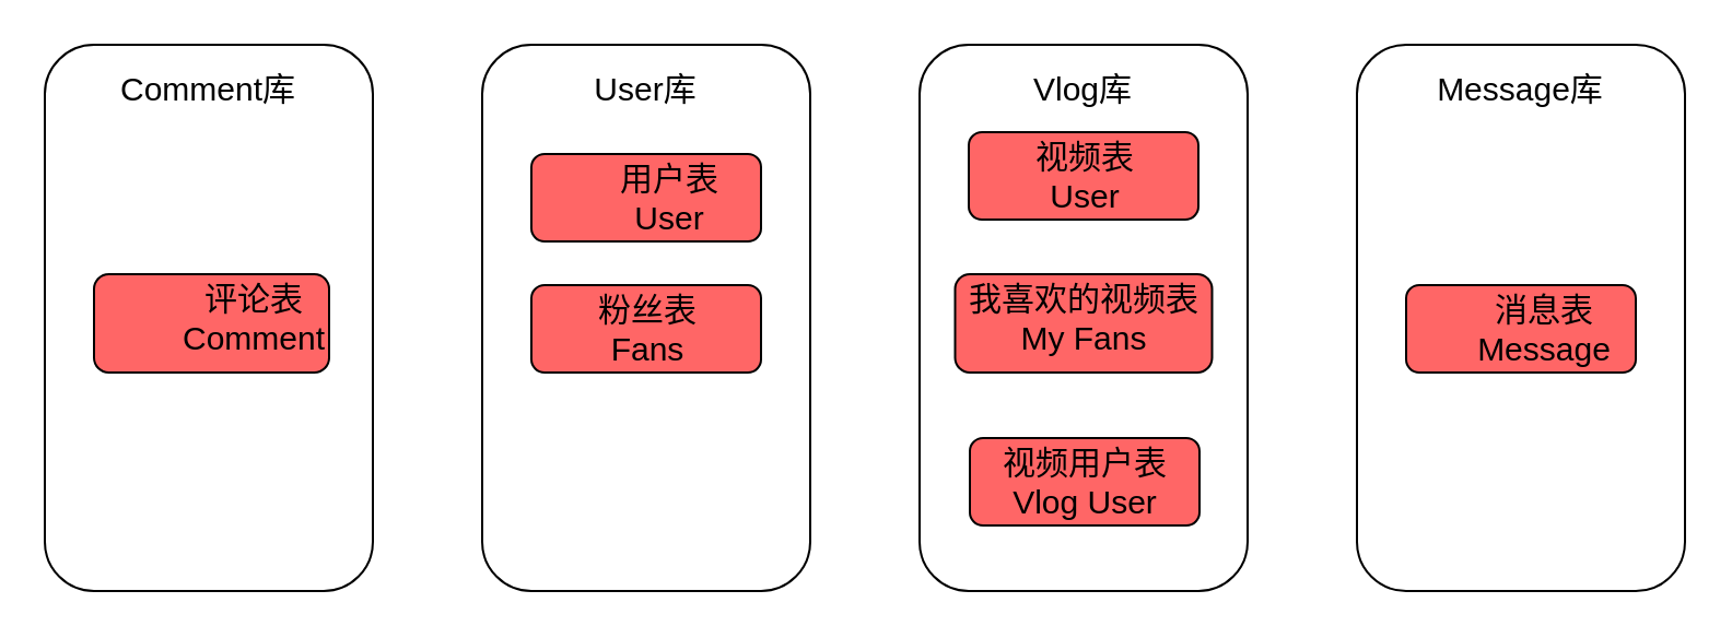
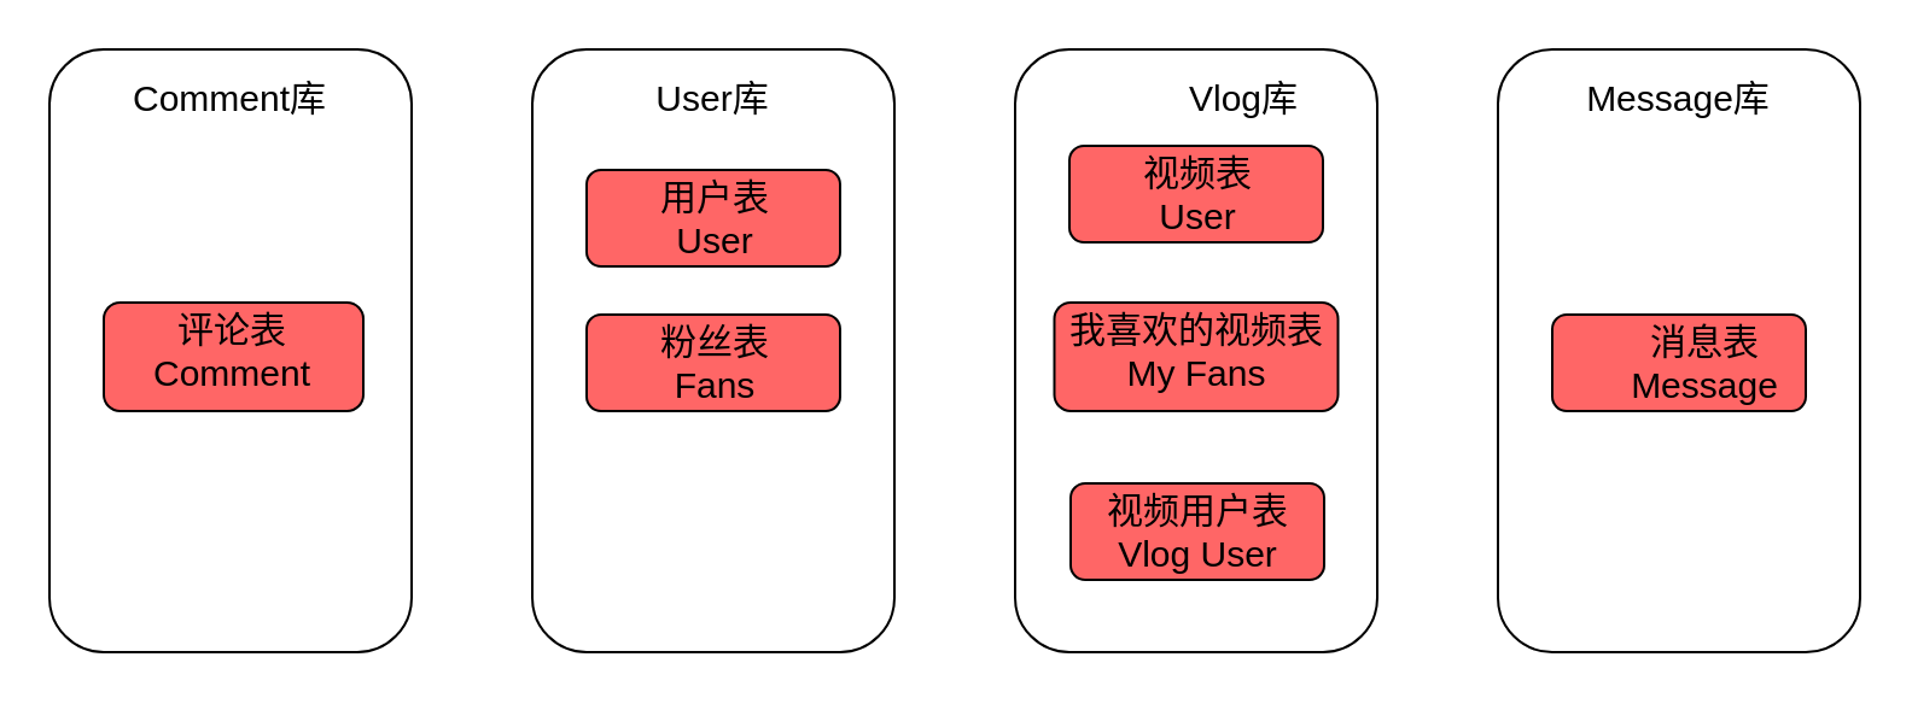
- <mxCell id="7" value="&lt;font color=&quot;#000000&quot;&gt;Vlog库&lt;/font&gt;" style="text;html=1;strokeColor=none;fillColor=none;align=center;verticalAlign=middle;whiteSpace=wrap;rounded=0;fontColor=#FFFFFF;fontSize=15;" parent="1" vertex="1"><mxGeometry x="445" y="30" width="100" height="20" as="geometry" /></mxCell>
+ <mxCell id="7" value="&lt;font color=&quot;#000000&quot;&gt;Vlog库&lt;/font&gt;" style="text;html=1;strokeColor=none;fillColor=none;align=center;verticalAlign=middle;whiteSpace=wrap;rounded=0;fontColor=#FFFFFF;fontSize=15;" parent="1" vertex="1"><mxGeometry x="465" y="30" width="100" height="20" as="geometry" /></mxCell>
- <mxCell id="11" value="用户表&lt;br&gt;User" style="text;html=1;strokeColor=none;fillColor=none;align=center;verticalAlign=middle;whiteSpace=wrap;rounded=0;fontSize=15;fontColor=#000000;" parent="1" vertex="1"><mxGeometry x="275.5" y="75" width="60" height="30" as="geometry" /></mxCell>
+ <mxCell id="11" value="用户表&lt;br&gt;User" style="text;html=1;strokeColor=none;fillColor=none;align=center;verticalAlign=middle;whiteSpace=wrap;rounded=0;fontSize=15;fontColor=#000000;" parent="1" vertex="1"><mxGeometry x="265.5" y="75" width="60" height="30" as="geometry" /></mxCell>
- <mxCell id="9" value="评论表&lt;br&gt;Comment" style="text;html=1;strokeColor=none;fillColor=none;align=center;verticalAlign=middle;whiteSpace=wrap;rounded=0;fontSize=15;fontColor=#000000;" parent="1" vertex="1"><mxGeometry x="85.5" y="130" width="60" height="30" as="geometry" /></mxCell>
+ <mxCell id="9" value="评论表&lt;br&gt;Comment" style="text;html=1;strokeColor=none;fillColor=none;align=center;verticalAlign=middle;whiteSpace=wrap;rounded=0;fontSize=15;fontColor=#000000;" parent="1" vertex="1"><mxGeometry x="65.5" y="130" width="60" height="30" as="geometry" /></mxCell>
